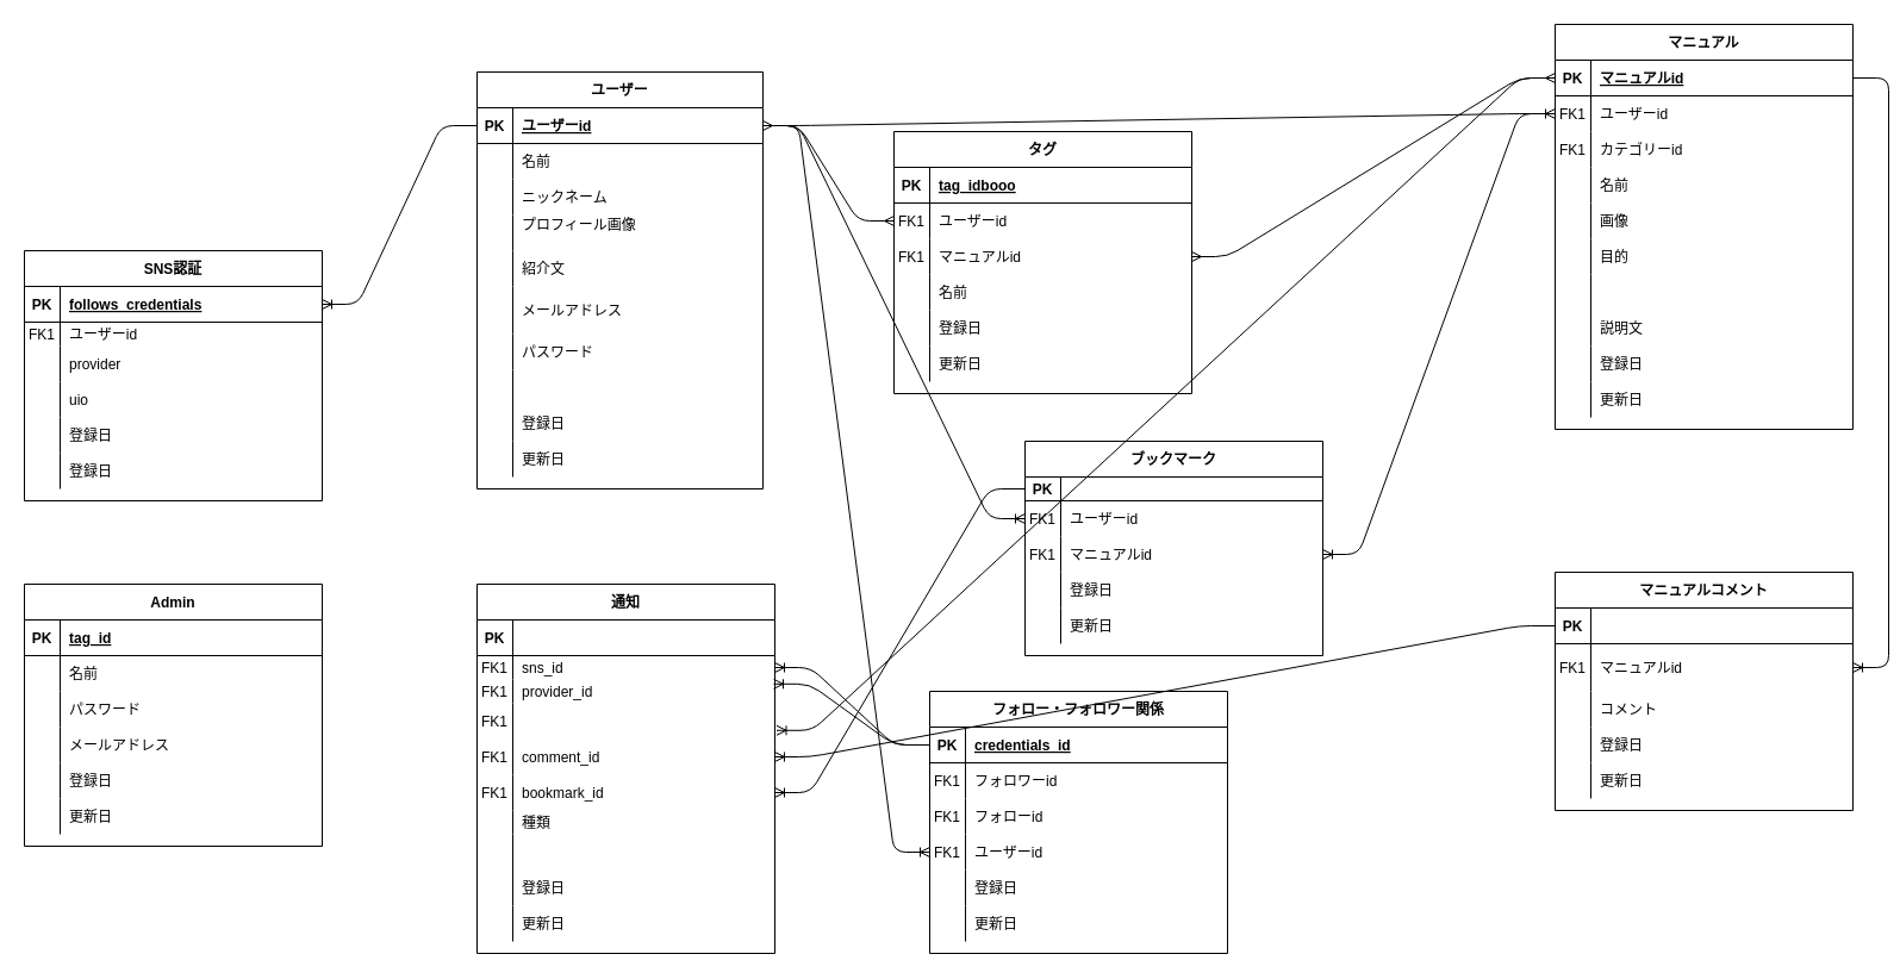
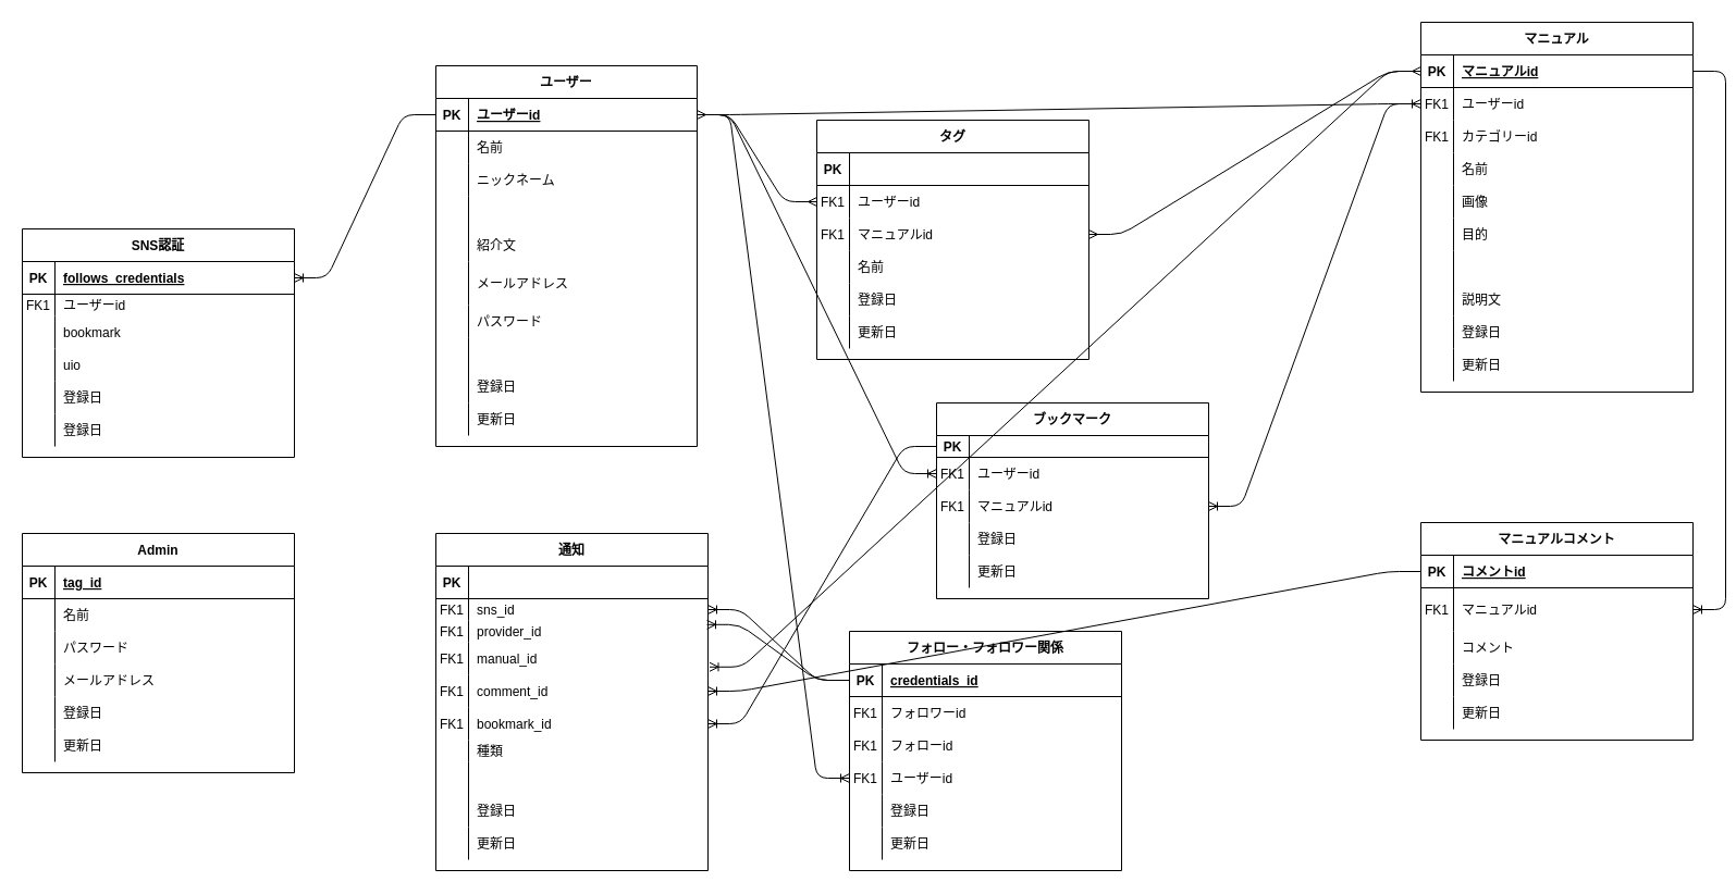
- <mxCell id="5" value="tag_idbooo" style="shape=partialRectangle;overflow=hidden;connectable=0;fillColor=none;top=0;left=0;bottom=0;right=0;align=left;spacingLeft=6;fontStyle=5;" parent="3" vertex="1"><mxGeometry x="30" width="220" height="30" as="geometry" /></mxCell>
- <mxCell id="33" value="プロフィール画像&#10;" style="shape=partialRectangle;overflow=hidden;connectable=0;fillColor=none;top=0;left=0;bottom=0;right=0;align=left;spacingLeft=6;" vertex="1" parent="31"><mxGeometry x="30" width="210" height="30" as="geometry" /></mxCell>
- <mxCell id="91" value="provider" style="shape=partialRectangle;overflow=hidden;connectable=0;fillColor=none;top=0;left=0;bottom=0;right=0;align=left;spacingLeft=6;" vertex="1" parent="89"><mxGeometry x="30" width="220" height="30" as="geometry" /></mxCell>
+ <mxCell id="91" value="bookmark" style="shape=partialRectangle;overflow=hidden;connectable=0;fillColor=none;top=0;left=0;bottom=0;right=0;align=left;spacingLeft=6;" vertex="1" parent="89"><mxGeometry x="30" width="220" height="30" as="geometry" /></mxCell>
+ <mxCell id="69" value="コメントid" style="shape=partialRectangle;overflow=hidden;connectable=0;fillColor=none;top=0;left=0;bottom=0;right=0;align=left;spacingLeft=6;fontStyle=5;" vertex="1" parent="67"><mxGeometry x="30" width="220" height="30" as="geometry" /></mxCell>
+ <mxCell id="112" value="manual_id" style="shape=partialRectangle;overflow=hidden;connectable=0;fillColor=none;top=0;left=0;bottom=0;right=0;align=left;spacingLeft=6;" vertex="1" parent="110"><mxGeometry x="30" width="220" height="30" as="geometry" /></mxCell>
